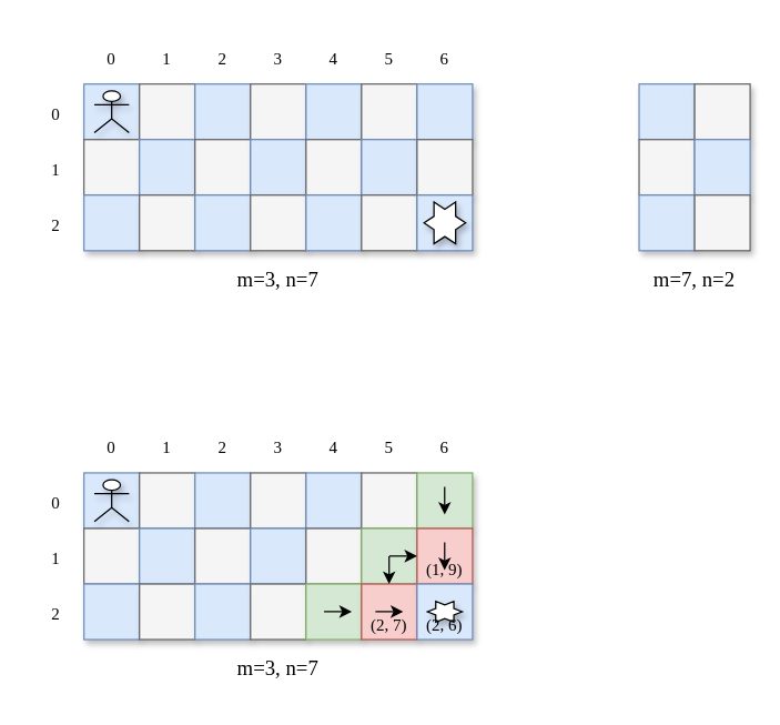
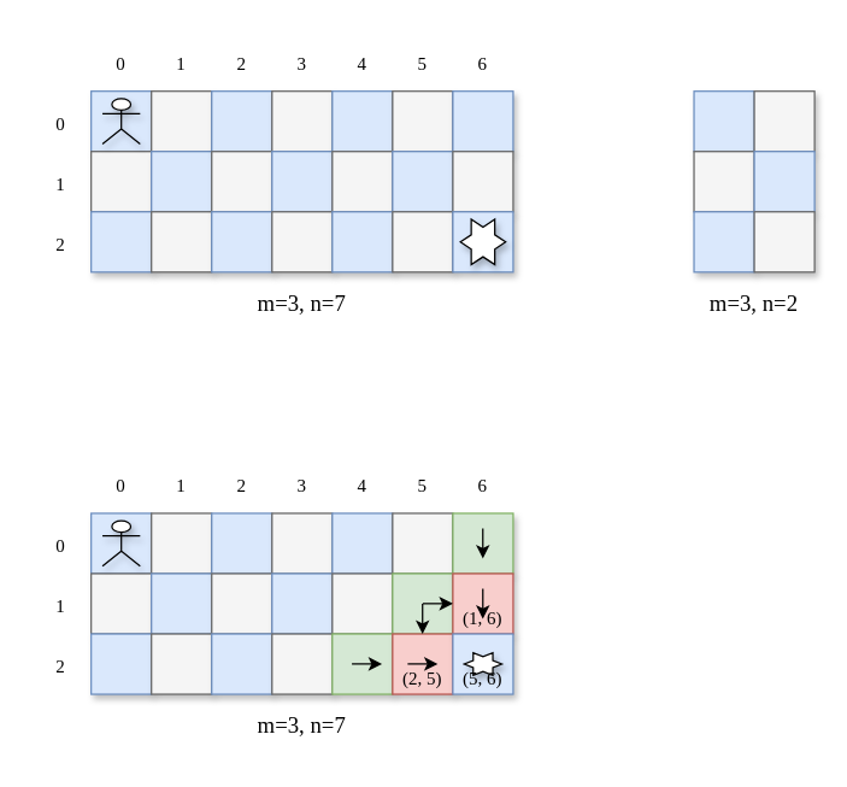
- <mxCell id="8" value="&lt;font style=&quot;font-size: 15px&quot; face=&quot;Comic Sans MS&quot;&gt;m=7, n=2&lt;/font&gt;" style="text;html=1;strokeColor=none;fillColor=none;align=center;verticalAlign=middle;whiteSpace=wrap;rounded=0;shadow=1;" vertex="1" parent="1"><mxGeometry x="460" y="180" width="80" height="40" as="geometry" /></mxCell>
+ <mxCell id="8" value="&lt;font style=&quot;font-size: 15px&quot; face=&quot;Comic Sans MS&quot;&gt;m=3, n=2&lt;/font&gt;" style="text;html=1;strokeColor=none;fillColor=none;align=center;verticalAlign=middle;whiteSpace=wrap;rounded=0;shadow=1;" vertex="1" parent="1"><mxGeometry x="460" y="180" width="80" height="40" as="geometry" /></mxCell>
- <mxCell id="86" value="(1, 9)" style="text;html=1;strokeColor=none;fillColor=none;align=center;verticalAlign=middle;whiteSpace=wrap;rounded=0;shadow=1;fontFamily=Comic Sans MS;fontSize=12;" vertex="1" parent="1"><mxGeometry x="300" y="400" width="40" height="20" as="geometry" /></mxCell>
+ <mxCell id="86" value="(1, 6)" style="text;html=1;strokeColor=none;fillColor=none;align=center;verticalAlign=middle;whiteSpace=wrap;rounded=0;shadow=1;fontFamily=Comic Sans MS;fontSize=12;" vertex="1" parent="1"><mxGeometry x="300" y="400" width="40" height="20" as="geometry" /></mxCell>
- <mxCell id="85" value="(2, 7)" style="text;html=1;strokeColor=none;fillColor=none;align=center;verticalAlign=middle;whiteSpace=wrap;rounded=0;shadow=1;fontFamily=Comic Sans MS;fontSize=12;" vertex="1" parent="1"><mxGeometry x="260" y="440" width="40" height="20" as="geometry" /></mxCell>
+ <mxCell id="85" value="(2, 5)" style="text;html=1;strokeColor=none;fillColor=none;align=center;verticalAlign=middle;whiteSpace=wrap;rounded=0;shadow=1;fontFamily=Comic Sans MS;fontSize=12;" vertex="1" parent="1"><mxGeometry x="260" y="440" width="40" height="20" as="geometry" /></mxCell>
- <mxCell id="87" value="(2, 6)" style="text;html=1;strokeColor=none;fillColor=none;align=center;verticalAlign=middle;whiteSpace=wrap;rounded=0;shadow=1;fontFamily=Comic Sans MS;fontSize=12;" vertex="1" parent="1"><mxGeometry x="300" y="440" width="40" height="20" as="geometry" /></mxCell>
+ <mxCell id="87" value="(5, 6)" style="text;html=1;strokeColor=none;fillColor=none;align=center;verticalAlign=middle;whiteSpace=wrap;rounded=0;shadow=1;fontFamily=Comic Sans MS;fontSize=12;" vertex="1" parent="1"><mxGeometry x="300" y="440" width="40" height="20" as="geometry" /></mxCell>
